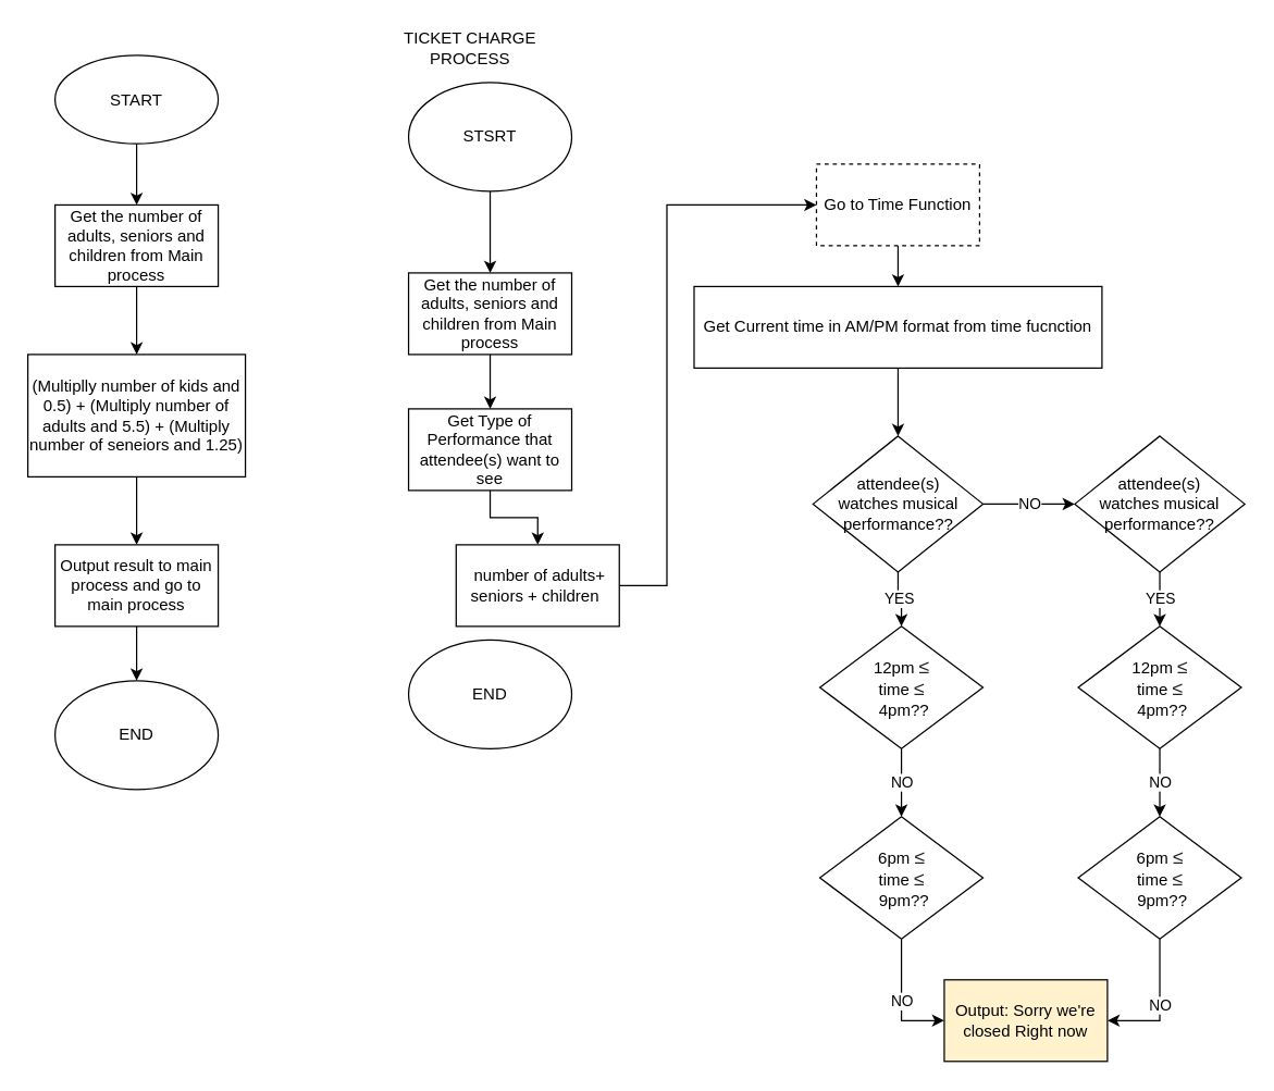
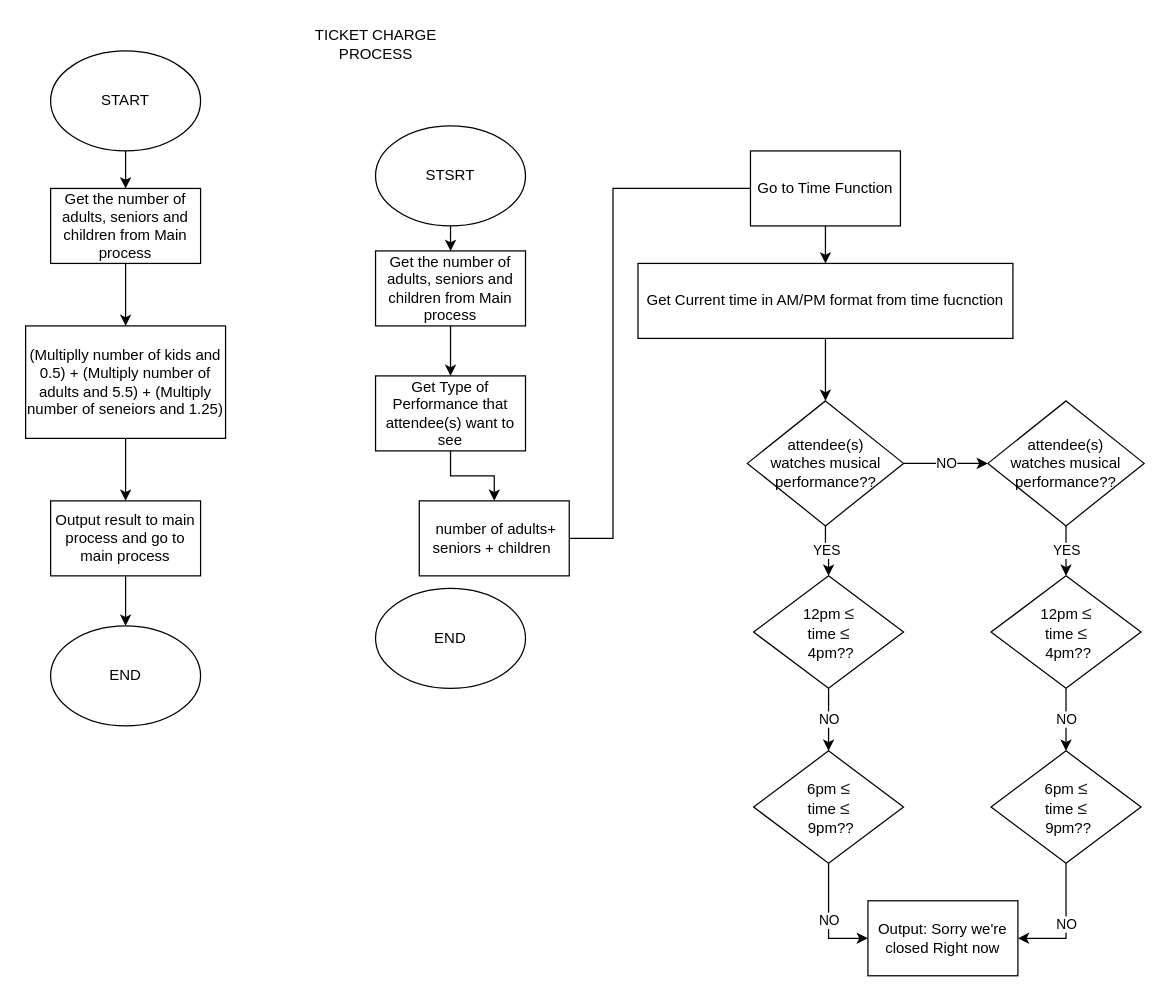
- <mxCell id="11" value="TICKET CHARGE&lt;br&gt;PROCESS" style="text;html=1;align=center;verticalAlign=middle;resizable=0;points=[];autosize=1;" parent="1" vertex="1"><mxGeometry x="290" y="20" width="110" height="30" as="geometry" /></mxCell>
+ <mxCell id="11" value="TICKET CHARGE&lt;br&gt;PROCESS" style="text;html=1;align=center;verticalAlign=middle;resizable=0;points=[];autosize=1;" parent="1" vertex="1"><mxGeometry x="245" y="20" width="110" height="30" as="geometry" /></mxCell>
- <mxCell id="9" value="START" style="ellipse;whiteSpace=wrap;html=1;" parent="1" vertex="1"><mxGeometry x="40" y="40" width="120" height="65" as="geometry" /></mxCell>
+ <mxCell id="9" value="START" style="ellipse;whiteSpace=wrap;html=1;" parent="1" vertex="1"><mxGeometry x="40" y="40" width="120" height="80" as="geometry" /></mxCell>
- <mxCell id="14" value="STSRT" style="ellipse;whiteSpace=wrap;html=1;" parent="1" vertex="1"><mxGeometry x="300" y="60" width="120" height="80" as="geometry" /></mxCell>
+ <mxCell id="14" value="STSRT" style="ellipse;whiteSpace=wrap;html=1;" parent="1" vertex="1"><mxGeometry x="300" y="100" width="120" height="80" as="geometry" /></mxCell>
- <mxCell id="19" style="edgeStyle=orthogonalEdgeStyle;rounded=0;orthogonalLoop=1;jettySize=auto;html=1;entryX=0;entryY=0.5;entryDx=0;entryDy=0;" parent="1" source="20" target="22" edge="1"><mxGeometry relative="1" as="geometry"><Array as="points"><mxPoint x="490" y="430" /><mxPoint x="490" y="150" /></Array></mxGeometry></mxCell>
+ <mxCell id="19" style="edgeStyle=orthogonalEdgeStyle;rounded=0;orthogonalLoop=1;jettySize=auto;html=1;entryX=0;entryY=0.5;entryDx=0;entryDy=0;endArrow=none;" parent="1" source="20" target="22" edge="1"><mxGeometry relative="1" as="geometry"><Array as="points"><mxPoint x="490" y="430" /><mxPoint x="490" y="150" /></Array></mxGeometry></mxCell>
- <mxCell id="22" value="Go to Time Function" style="rounded=0;whiteSpace=wrap;html=1;dashed=1;" parent="1" vertex="1"><mxGeometry x="600" y="120" width="120" height="60" as="geometry" /></mxCell>
+ <mxCell id="22" value="Go to Time Function" style="rounded=0;whiteSpace=wrap;html=1;" parent="1" vertex="1"><mxGeometry x="600" y="120" width="120" height="60" as="geometry" /></mxCell>
- <mxCell id="38" value="Output: Sorry we're closed Right now" style="rounded=0;whiteSpace=wrap;html=1;fillColor=#fff2cc;" parent="1" vertex="1"><mxGeometry x="694" y="720" width="120" height="60" as="geometry" /></mxCell>
+ <mxCell id="38" value="Output: Sorry we're closed Right now" style="rounded=0;whiteSpace=wrap;html=1;" parent="1" vertex="1"><mxGeometry x="694" y="720" width="120" height="60" as="geometry" /></mxCell>
